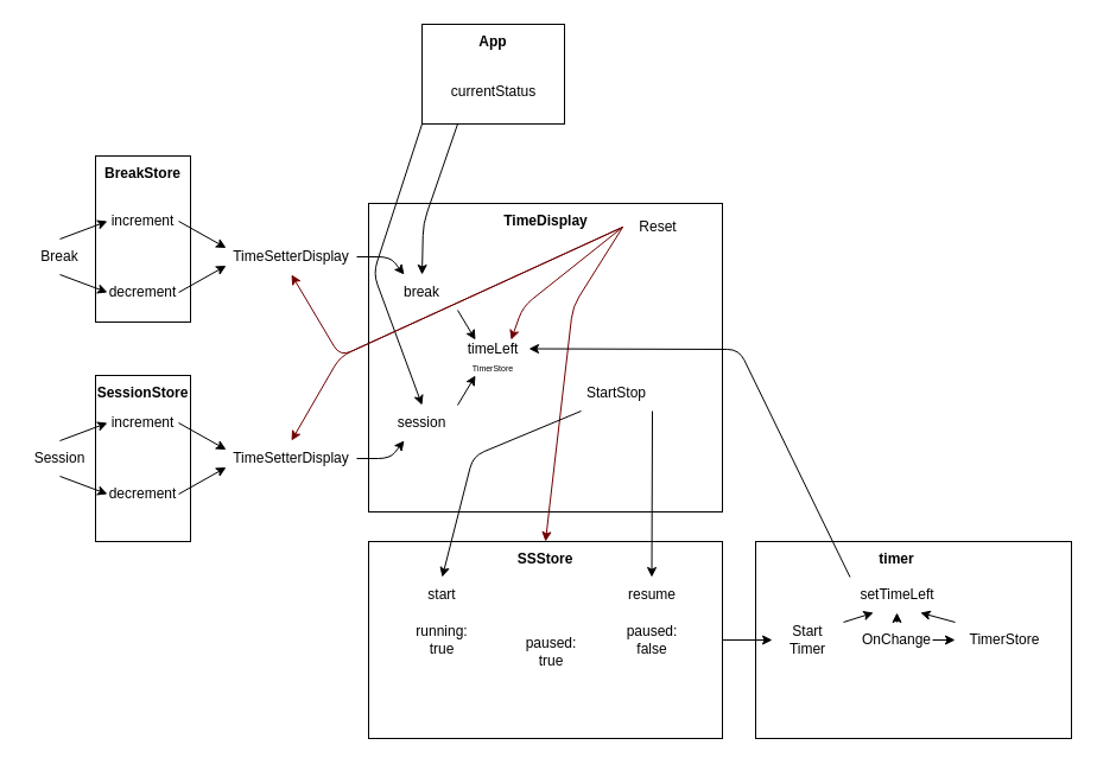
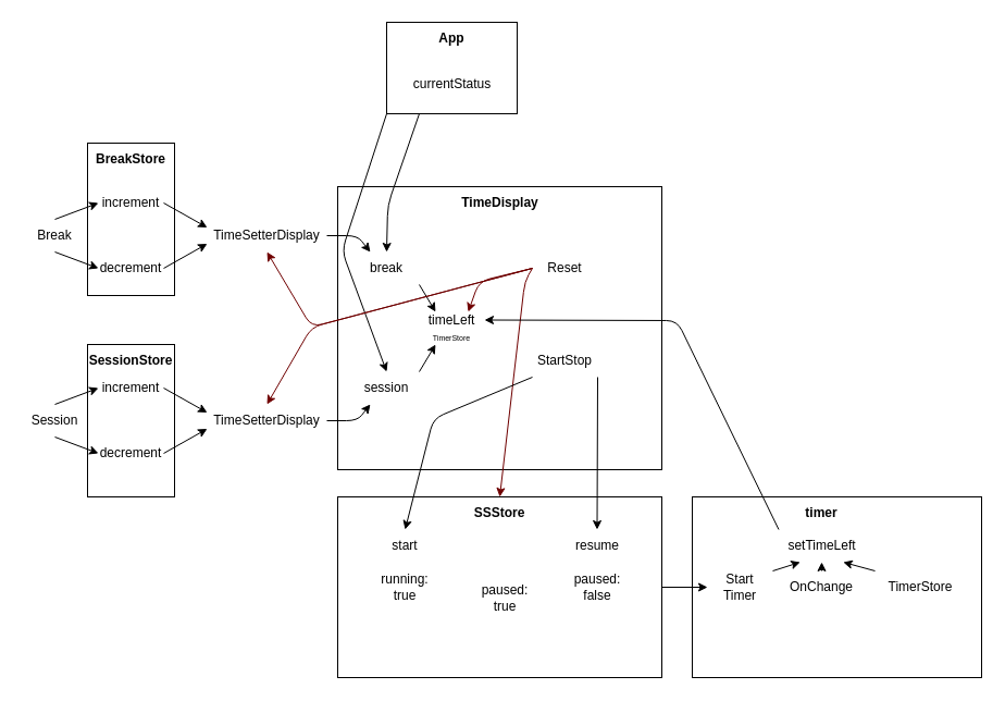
- <mxCell id="43" value="Reset" style="text;html=1;align=center;verticalAlign=middle;whiteSpace=wrap;rounded=0;" vertex="1" parent="1"><mxGeometry x="524" y="176" width="60" height="30" as="geometry" /></mxCell>
+ <mxCell id="43" value="Reset" style="text;html=1;align=center;verticalAlign=middle;whiteSpace=wrap;rounded=0;" vertex="1" parent="1"><mxGeometry x="489" y="231" width="60" height="30" as="geometry" /></mxCell>
- <mxCell id="56" style="edgeStyle=none;html=1;exitX=1;exitY=0.5;exitDx=0;exitDy=0;entryX=0;entryY=0.5;entryDx=0;entryDy=0;" edge="1" parent="1" source="58" target="60"><mxGeometry relative="1" as="geometry" /></mxCell>
